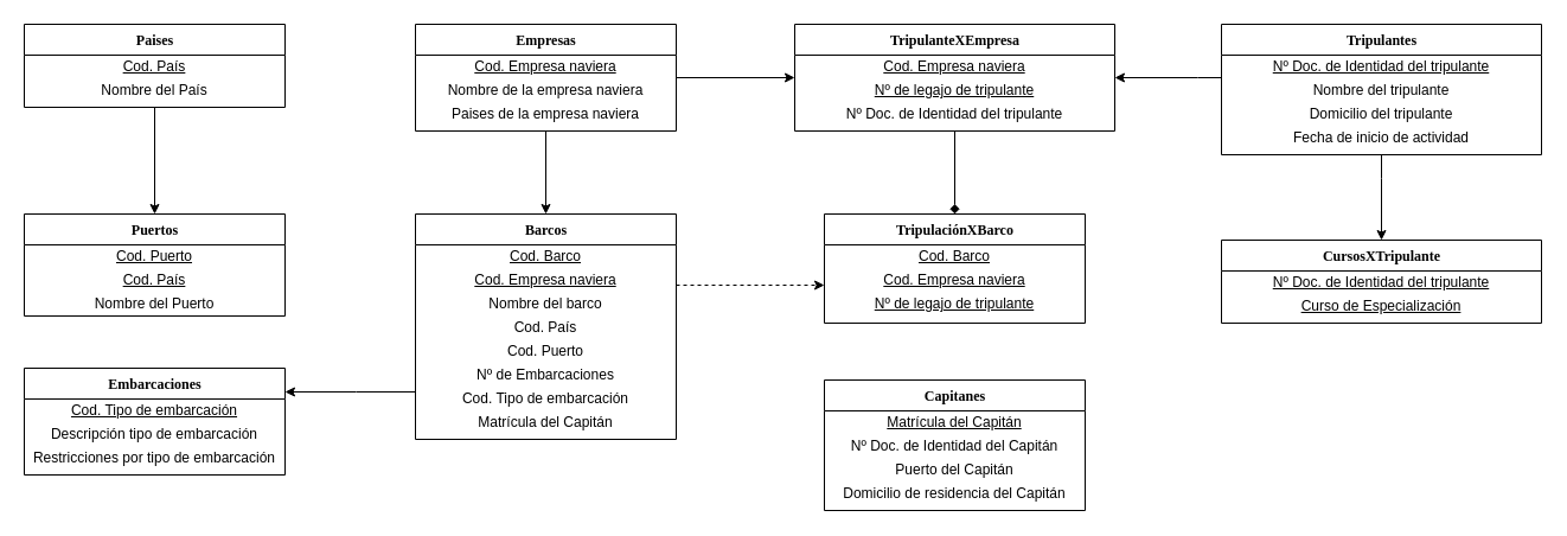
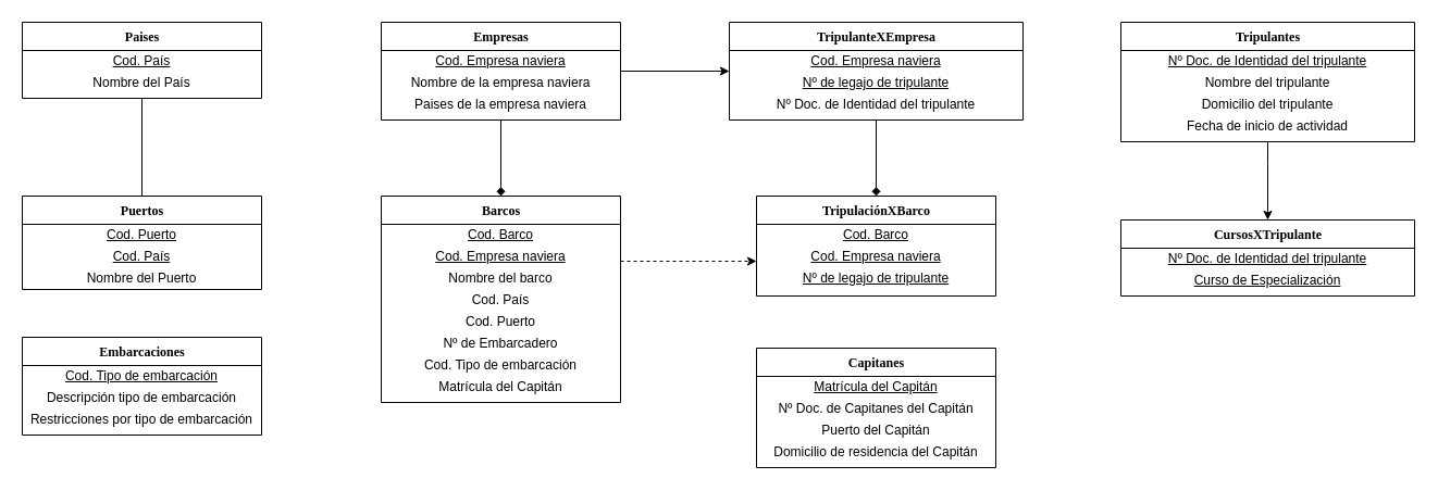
- <mxCell id="14" value="" style="edgeStyle=orthogonalEdgeStyle;rounded=0;orthogonalLoop=1;jettySize=auto;html=1;" edge="1" parent="1" source="15" target="51"><mxGeometry relative="1" as="geometry"><Array as="points"><mxPoint x="1010" y="65" /><mxPoint x="1010" y="65" /></Array></mxGeometry></mxCell>
- <mxCell id="26" value="" style="edgeStyle=orthogonalEdgeStyle;rounded=0;orthogonalLoop=1;jettySize=auto;html=1;" parent="1" source="27" target="30" edge="1"><mxGeometry relative="1" as="geometry" /></mxCell>
+ <mxCell id="26" value="" style="edgeStyle=orthogonalEdgeStyle;rounded=0;orthogonalLoop=1;jettySize=auto;html=1;endArrow=none;" parent="1" source="27" target="30" edge="1"><mxGeometry relative="1" as="geometry" /></mxCell>
- <mxCell id="20" style="edgeStyle=orthogonalEdgeStyle;rounded=0;orthogonalLoop=1;jettySize=auto;html=1;" edge="1" parent="1" source="22" target="4"><mxGeometry relative="1" as="geometry" /></mxCell>
+ <mxCell id="20" style="edgeStyle=orthogonalEdgeStyle;rounded=0;orthogonalLoop=1;jettySize=auto;html=1;endArrow=diamond;" edge="1" parent="1" source="22" target="4"><mxGeometry relative="1" as="geometry" /></mxCell>
- <mxCell id="10" value="Nº de Embarcaciones" style="text;html=1;strokeColor=none;fillColor=none;align=center;verticalAlign=middle;whiteSpace=wrap;rounded=0;" parent="4" vertex="1"><mxGeometry y="126" width="220" height="20" as="geometry" /></mxCell>
+ <mxCell id="10" value="Nº de Embarcadero" style="text;html=1;strokeColor=none;fillColor=none;align=center;verticalAlign=middle;whiteSpace=wrap;rounded=0;" parent="4" vertex="1"><mxGeometry y="126" width="220" height="20" as="geometry" /></mxCell>
- <mxCell id="2" value="" style="edgeStyle=orthogonalEdgeStyle;rounded=0;orthogonalLoop=1;jettySize=auto;html=1;" parent="1" source="4" target="34" edge="1"><mxGeometry relative="1" as="geometry"><Array as="points"><mxPoint x="300" y="330" /><mxPoint x="300" y="330" /></Array></mxGeometry></mxCell>
- <mxCell id="43" value="Nº Doc. de Identidad del Capitán" style="text;html=1;strokeColor=none;fillColor=none;align=center;verticalAlign=middle;whiteSpace=wrap;rounded=0;" parent="41" vertex="1"><mxGeometry y="46" width="220" height="20" as="geometry" /></mxCell>
+ <mxCell id="43" value="Nº Doc. de Capitanes del Capitán" style="text;html=1;strokeColor=none;fillColor=none;align=center;verticalAlign=middle;whiteSpace=wrap;rounded=0;" parent="41" vertex="1"><mxGeometry y="46" width="220" height="20" as="geometry" /></mxCell>
